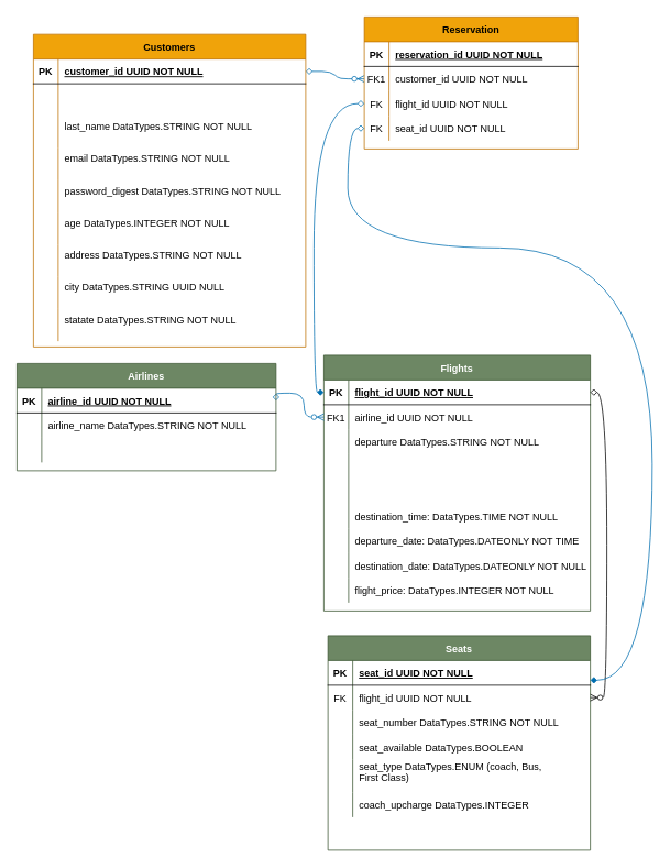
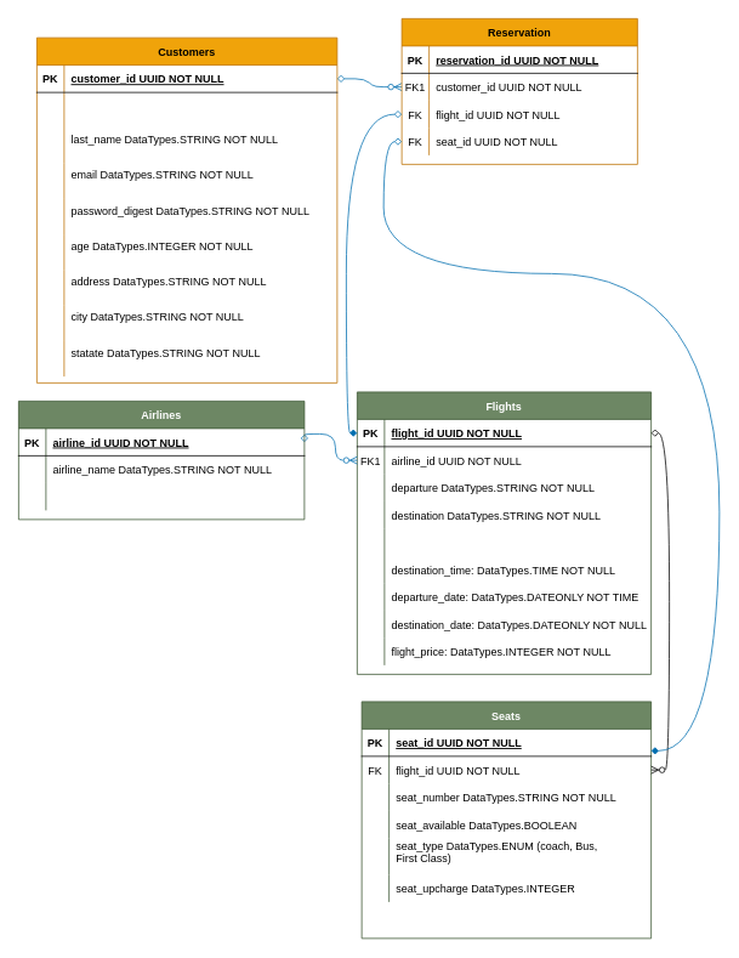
- <mxCell id="39" value="city DataTypes.STRING UUID NULL&#10;" style="shape=partialRectangle;overflow=hidden;connectable=0;fillColor=none;top=0;left=0;bottom=0;right=0;align=left;spacingLeft=6;" parent="37" vertex="1"><mxGeometry x="30" width="300" height="39" as="geometry"><mxRectangle width="300" height="39" as="alternateBounds" /></mxGeometry></mxCell>
+ <mxCell id="39" value="city DataTypes.STRING NOT NULL&#10;" style="shape=partialRectangle;overflow=hidden;connectable=0;fillColor=none;top=0;left=0;bottom=0;right=0;align=left;spacingLeft=6;" parent="37" vertex="1"><mxGeometry x="30" width="300" height="39" as="geometry"><mxRectangle width="300" height="39" as="alternateBounds" /></mxGeometry></mxCell>
+ <mxCell id="55" value="destination DataTypes.STRING NOT NULL" style="shape=partialRectangle;overflow=hidden;connectable=0;fillColor=none;top=0;left=0;bottom=0;right=0;align=left;spacingLeft=6;" parent="53" vertex="1"><mxGeometry x="30" width="293" height="30" as="geometry"><mxRectangle width="293" height="30" as="alternateBounds" /></mxGeometry></mxCell>
- <mxCell id="99" value="coach_upcharge DataTypes.INTEGER" style="shape=partialRectangle;overflow=hidden;connectable=0;fillColor=none;top=0;left=0;bottom=0;right=0;align=left;spacingLeft=6;" parent="97" vertex="1"><mxGeometry x="30" width="288" height="30" as="geometry"><mxRectangle width="288" height="30" as="alternateBounds" /></mxGeometry></mxCell>
+ <mxCell id="99" value="seat_upcharge DataTypes.INTEGER" style="shape=partialRectangle;overflow=hidden;connectable=0;fillColor=none;top=0;left=0;bottom=0;right=0;align=left;spacingLeft=6;" parent="97" vertex="1"><mxGeometry x="30" width="288" height="30" as="geometry"><mxRectangle width="288" height="30" as="alternateBounds" /></mxGeometry></mxCell>
